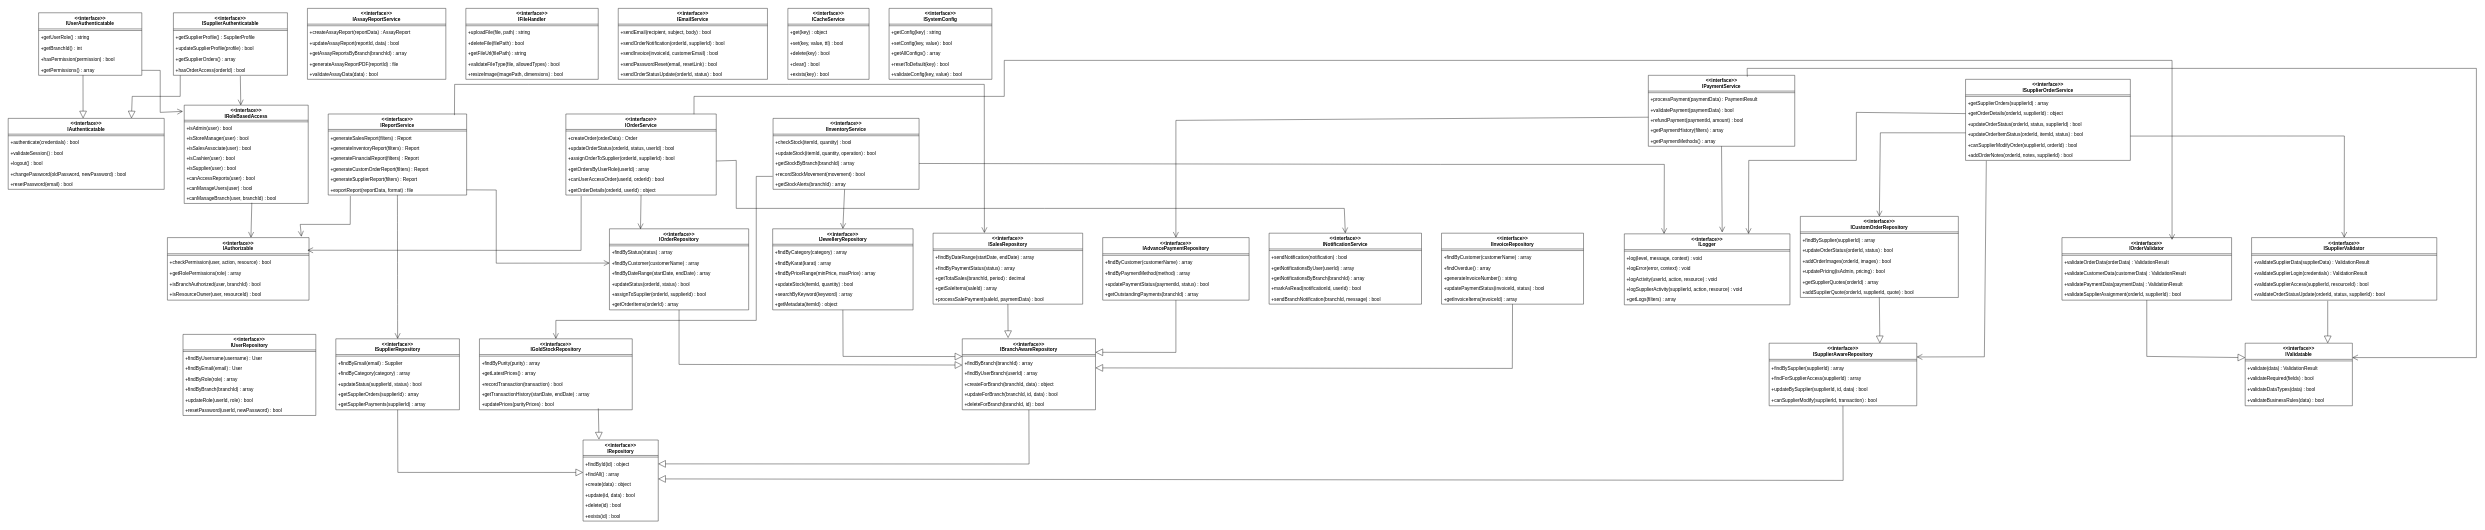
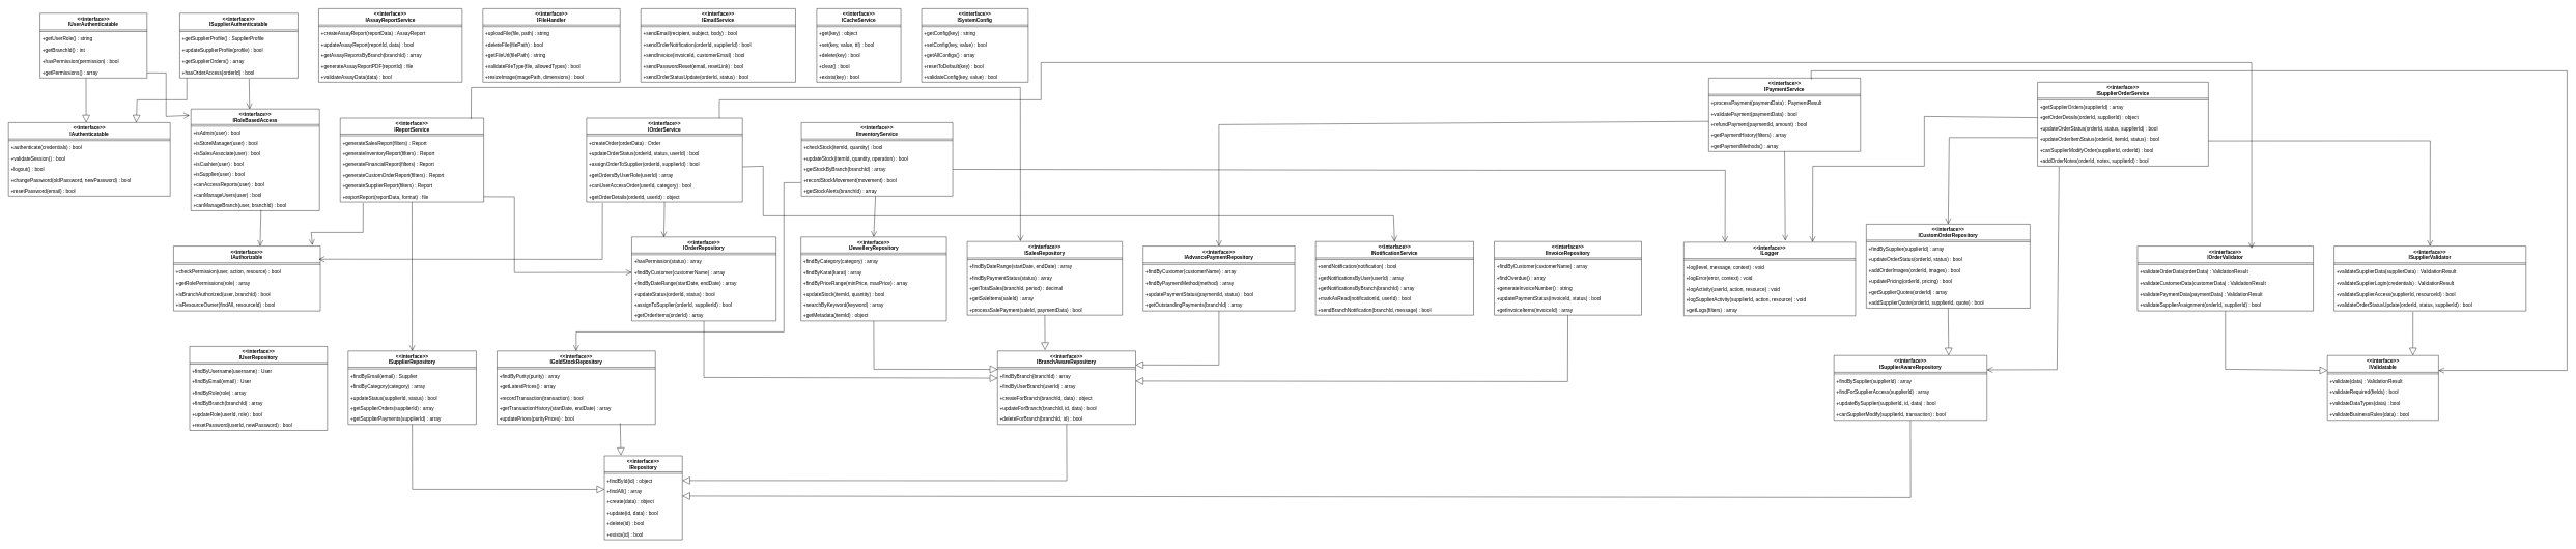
- <mxCell id="130" value="+canUserAccessOrder(userId, orderId) : bool" style="text;strokeColor=none;fillColor=none;align=left;verticalAlign=top;spacingLeft=4;spacingRight=4;overflow=hidden;rotatable=0;points=[[0,0.5],[1,0.5]];portConstraint=eastwest;" parent="124" vertex="1"><mxGeometry y="150.662" width="376" height="26" as="geometry" /></mxCell>
+ <mxCell id="130" value="+canUserAccessOrder(userId, category) : bool" style="text;strokeColor=none;fillColor=none;align=left;verticalAlign=top;spacingLeft=4;spacingRight=4;overflow=hidden;rotatable=0;points=[[0,0.5],[1,0.5]];portConstraint=eastwest;" parent="124" vertex="1"><mxGeometry y="150.662" width="376" height="26" as="geometry" /></mxCell>
- <mxCell id="75" value="+findByStatus(status) : array" style="text;strokeColor=none;fillColor=none;align=left;verticalAlign=top;spacingLeft=4;spacingRight=4;overflow=hidden;rotatable=0;points=[[0,0.5],[1,0.5]];portConstraint=eastwest;" parent="73" vertex="1"><mxGeometry y="46.662" width="348" height="26" as="geometry" /></mxCell>
+ <mxCell id="75" value="+hasPermission(status) : array" style="text;strokeColor=none;fillColor=none;align=left;verticalAlign=top;spacingLeft=4;spacingRight=4;overflow=hidden;rotatable=0;points=[[0,0.5],[1,0.5]];portConstraint=eastwest;" parent="73" vertex="1"><mxGeometry y="46.662" width="348" height="26" as="geometry" /></mxCell>
- <mxCell id="86" value="+updatePricing(isAdmin, pricing) : bool" style="text;strokeColor=none;fillColor=none;align=left;verticalAlign=top;spacingLeft=4;spacingRight=4;overflow=hidden;rotatable=0;points=[[0,0.5],[1,0.5]];portConstraint=eastwest;" parent="81" vertex="1"><mxGeometry y="124.662" width="395" height="26" as="geometry" /></mxCell>
+ <mxCell id="86" value="+updatePricing(orderId, pricing) : bool" style="text;strokeColor=none;fillColor=none;align=left;verticalAlign=top;spacingLeft=4;spacingRight=4;overflow=hidden;rotatable=0;points=[[0,0.5],[1,0.5]];portConstraint=eastwest;" parent="81" vertex="1"><mxGeometry y="124.662" width="395" height="26" as="geometry" /></mxCell>
- <mxCell id="26" value="+isResourceOwner(user, resourceId) : bool" style="text;strokeColor=none;fillColor=none;align=left;verticalAlign=top;spacingLeft=4;spacingRight=4;overflow=hidden;rotatable=0;points=[[0,0.5],[1,0.5]];portConstraint=eastwest;" parent="21" vertex="1"><mxGeometry y="129.35" width="354" height="27" as="geometry" /></mxCell>
+ <mxCell id="26" value="+isResourceOwner(findAll, resourceId) : bool" style="text;strokeColor=none;fillColor=none;align=left;verticalAlign=top;spacingLeft=4;spacingRight=4;overflow=hidden;rotatable=0;points=[[0,0.5],[1,0.5]];portConstraint=eastwest;" parent="21" vertex="1"><mxGeometry y="129.35" width="354" height="27" as="geometry" /></mxCell>
